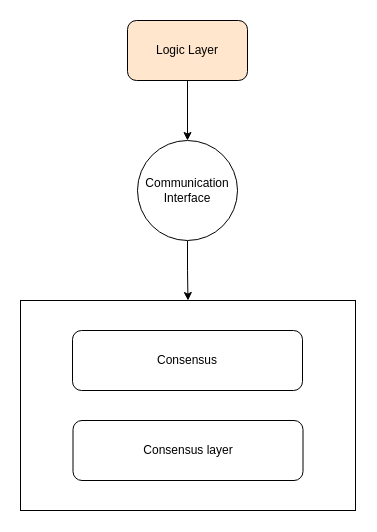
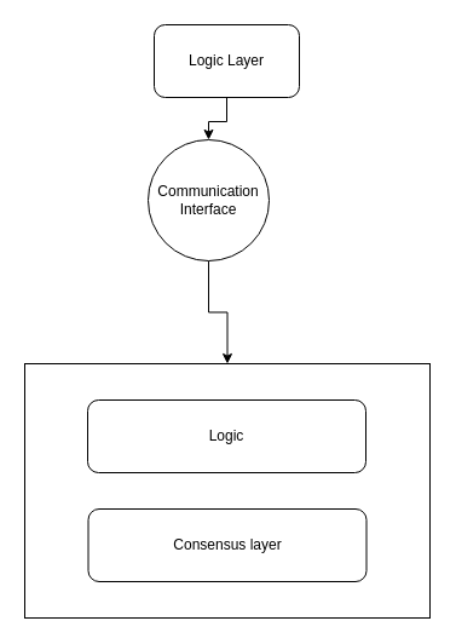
- <mxCell id="3" value="Logic Layer" style="rounded=1;whiteSpace=wrap;html=1;fillColor=#ffe6cc;" vertex="1" parent="1"><mxGeometry x="127" y="20" width="120" height="60" as="geometry" /></mxCell>
+ <mxCell id="3" value="Logic Layer" style="rounded=1;whiteSpace=wrap;html=1;" vertex="1" parent="1"><mxGeometry x="127" y="20" width="120" height="60" as="geometry" /></mxCell>
- <mxCell id="5" value="Communication&lt;br&gt;Interface" style="ellipse;whiteSpace=wrap;html=1;aspect=fixed;" vertex="1" parent="1"><mxGeometry x="137" y="140" width="100" height="100" as="geometry" /></mxCell>
+ <mxCell id="5" value="Communication&lt;br&gt;Interface" style="ellipse;whiteSpace=wrap;html=1;aspect=fixed;" vertex="1" parent="1"><mxGeometry x="122" y="115" width="100" height="100" as="geometry" /></mxCell>
- <mxCell id="7" value="Consensus" style="rounded=1;whiteSpace=wrap;html=1;" vertex="1" parent="1"><mxGeometry x="72" y="330" width="230" height="60" as="geometry" /></mxCell>
+ <mxCell id="7" value="Logic" style="rounded=1;whiteSpace=wrap;html=1;" vertex="1" parent="1"><mxGeometry x="72" y="330" width="230" height="60" as="geometry" /></mxCell>
